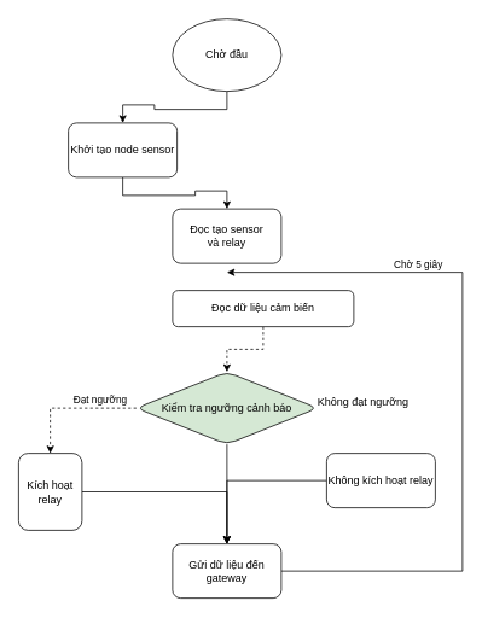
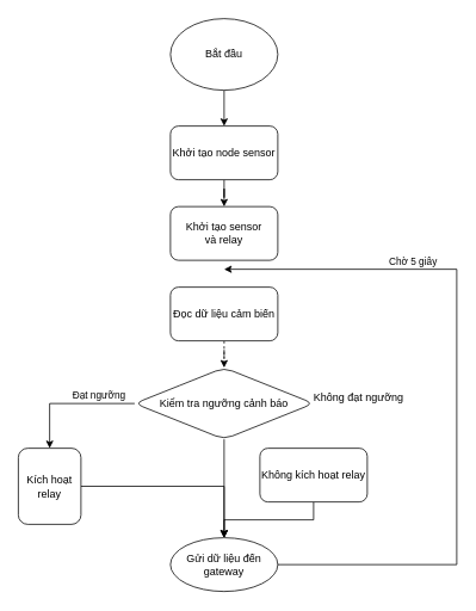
- <mxCell id="19" value="Chờ đầu" style="ellipse;whiteSpace=wrap;html=1;" vertex="1" parent="1"><mxGeometry x="190" y="20" width="120" height="80" as="geometry" /></mxCell>
+ <mxCell id="19" value="Bắt đầu" style="ellipse;whiteSpace=wrap;html=1;" vertex="1" parent="1"><mxGeometry x="190" y="20" width="120" height="80" as="geometry" /></mxCell>
- <mxCell id="3" value="Khởi tạo node sensor" style="rounded=1;whiteSpace=wrap;html=1;" vertex="1" parent="1"><mxGeometry x="75" y="135" width="120" height="60" as="geometry" /></mxCell>
+ <mxCell id="3" value="Khởi tạo node sensor" style="rounded=1;whiteSpace=wrap;html=1;" vertex="1" parent="1"><mxGeometry x="190" y="140" width="120" height="60" as="geometry" /></mxCell>
- <mxCell id="4" value="Đọc tạo sensor&lt;div&gt;và relay&lt;/div&gt;" style="rounded=1;whiteSpace=wrap;html=1;" vertex="1" parent="1"><mxGeometry x="190" y="230" width="120" height="60" as="geometry" /></mxCell>
+ <mxCell id="4" value="Khởi tạo sensor&lt;div&gt;và relay&lt;/div&gt;" style="rounded=1;whiteSpace=wrap;html=1;" vertex="1" parent="1"><mxGeometry x="190" y="230" width="120" height="60" as="geometry" /></mxCell>
- <mxCell id="6" value="Đọc dữ liệu cảm biến" style="whiteSpace=wrap;html=1;rounded=1;" vertex="1" parent="1"><mxGeometry x="190" y="320" width="200" height="40" as="geometry" /></mxCell>
+ <mxCell id="6" value="Đọc dữ liệu cảm biến" style="whiteSpace=wrap;html=1;rounded=1;" vertex="1" parent="1"><mxGeometry x="190" y="320" width="120" height="60" as="geometry" /></mxCell>
- <mxCell id="8" value="" style="edgeStyle=orthogonalEdgeStyle;rounded=0;orthogonalLoop=1;jettySize=auto;html=1;dashed=1;" edge="1" parent="1" source="10" target="14"><mxGeometry relative="1" as="geometry" /></mxCell>
+ <mxCell id="8" value="" style="edgeStyle=orthogonalEdgeStyle;rounded=0;orthogonalLoop=1;jettySize=auto;html=1;" edge="1" parent="1" source="10" target="14"><mxGeometry relative="1" as="geometry" /></mxCell>
- <mxCell id="10" value="Kiểm tra ngưỡng cảnh báo" style="rhombus;whiteSpace=wrap;html=1;rounded=1;fillColor=#d5e8d4;" vertex="1" parent="1"><mxGeometry x="150" y="410" width="200" height="80" as="geometry" /></mxCell>
+ <mxCell id="10" value="Kiểm tra ngưỡng cảnh báo" style="rhombus;whiteSpace=wrap;html=1;rounded=1;" vertex="1" parent="1"><mxGeometry x="150" y="410" width="200" height="80" as="geometry" /></mxCell>
- <mxCell id="12" value="Không kích hoạt relay" style="whiteSpace=wrap;html=1;rounded=1;" vertex="1" parent="1"><mxGeometry x="360" y="500" width="120" height="60" as="geometry" /></mxCell>
+ <mxCell id="12" value="Không kích hoạt relay" style="whiteSpace=wrap;html=1;rounded=1;" vertex="1" parent="1"><mxGeometry x="290" y="500" width="120" height="60" as="geometry" /></mxCell>
- <mxCell id="17" value="Gửi dữ liệu đến gateway" style="rounded=1;whiteSpace=wrap;html=1;" vertex="1" parent="1"><mxGeometry x="190" y="600" width="120" height="60" as="geometry" /></mxCell>
+ <mxCell id="17" value="Gửi dữ liệu đến gateway" style="ellipse;whiteSpace=wrap;html=1;" vertex="1" parent="1"><mxGeometry x="190" y="600" width="120" height="60" as="geometry" /></mxCell>
